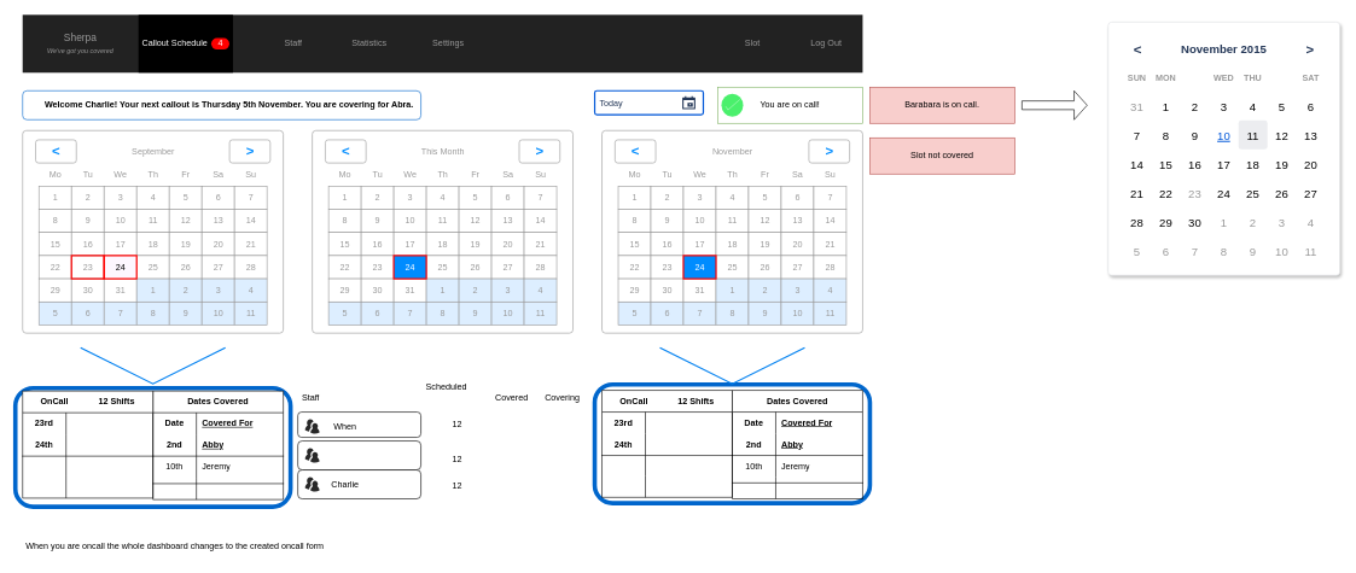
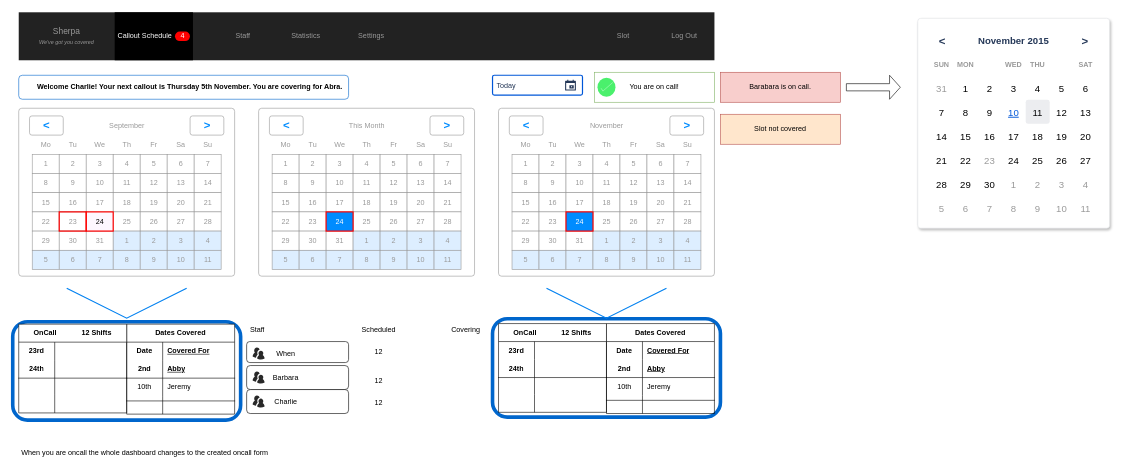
- <mxCell id="309" value="Slot not covered" style="rounded=0;whiteSpace=wrap;html=1;fillColor=#f8cecc;strokeColor=#b85450;container=0;" vertex="1" parent="308"><mxGeometry width="200" height="50" as="geometry" /></mxCell>
+ <mxCell id="309" value="Slot not covered" style="rounded=0;whiteSpace=wrap;html=1;fillColor=#ffe6cc;strokeColor=#b85450;container=0;" vertex="1" parent="308"><mxGeometry width="200" height="50" as="geometry" /></mxCell>
- <mxCell id="215" value="Scheduled" style="text;html=1;align=center;verticalAlign=middle;resizable=0;points=[];autosize=1;strokeColor=none;fillColor=none;" vertex="1" parent="1"><mxGeometry x="575" y="519" width="80" height="30" as="geometry" /></mxCell>
+ <mxCell id="215" value="Scheduled" style="text;html=1;align=center;verticalAlign=middle;resizable=0;points=[];autosize=1;strokeColor=none;fillColor=none;" vertex="1" parent="1"><mxGeometry x="590" y="534" width="80" height="30" as="geometry" /></mxCell>
- <mxCell id="217" value="Covered" style="text;html=1;align=center;verticalAlign=middle;resizable=0;points=[];autosize=1;strokeColor=none;fillColor=none;" vertex="1" parent="1"><mxGeometry x="670" y="534" width="70" height="30" as="geometry" /></mxCell>
+ <mxCell id="208" value="Barbara" style="text;html=1;align=center;verticalAlign=middle;resizable=0;points=[];autosize=1;strokeColor=none;fillColor=none;" vertex="1" parent="1"><mxGeometry x="440" y="614" width="70" height="30" as="geometry" /></mxCell>
